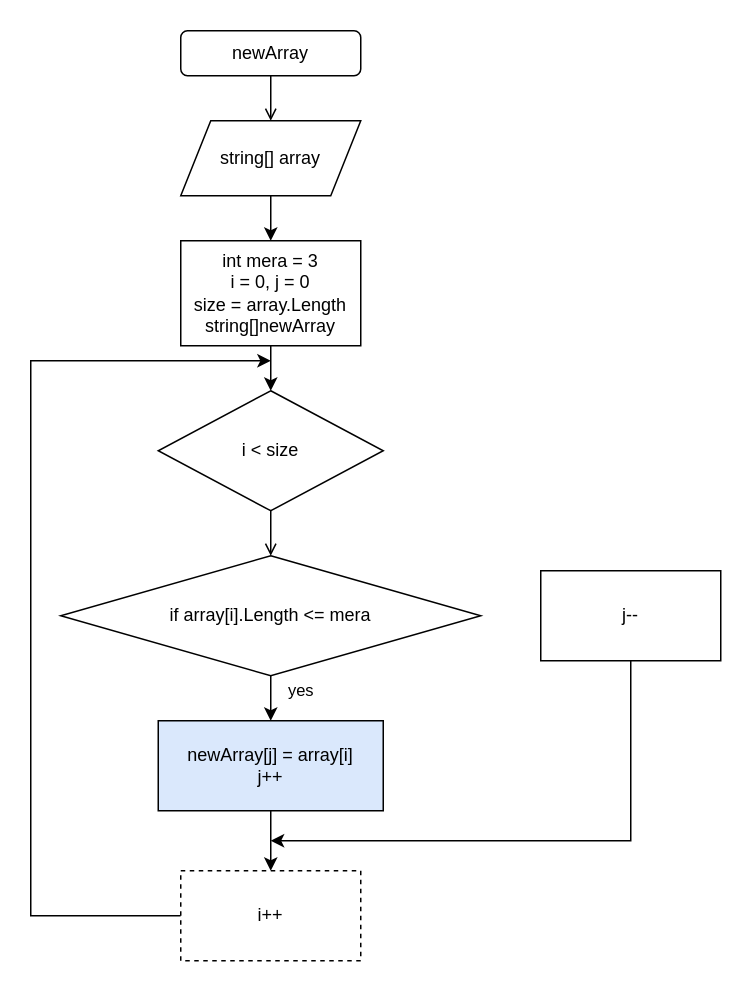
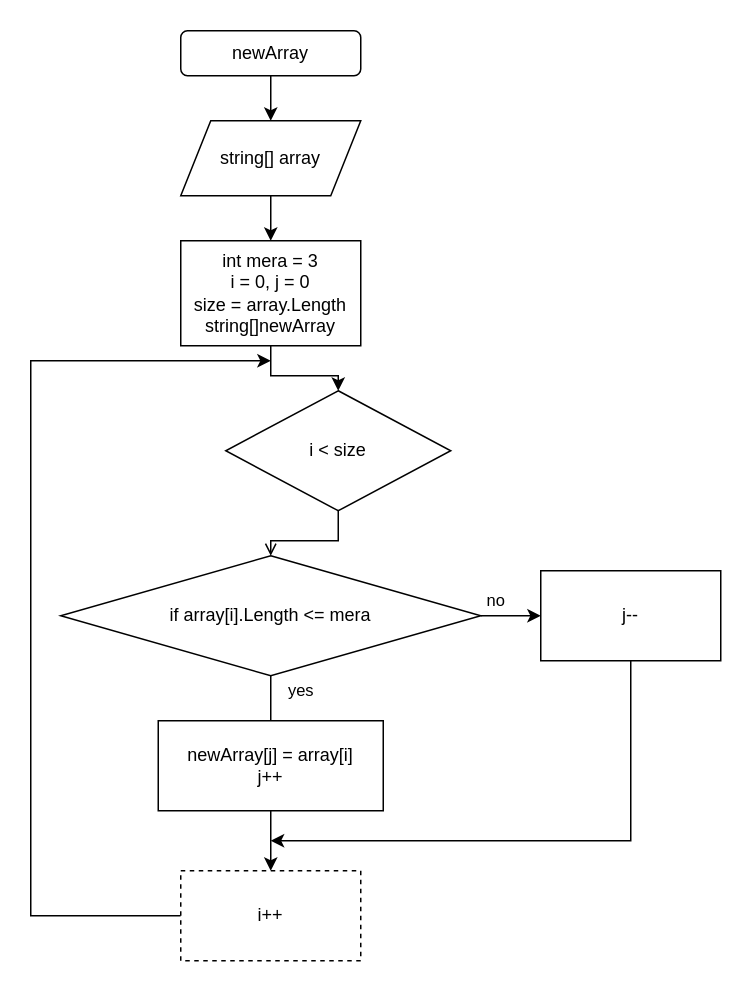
- <mxCell id="2" value="" style="edgeStyle=orthogonalEdgeStyle;rounded=0;orthogonalLoop=1;jettySize=auto;html=1;endArrow=open;" edge="1" parent="1" source="3" target="5"><mxGeometry relative="1" as="geometry" /></mxCell>
+ <mxCell id="2" value="" style="edgeStyle=orthogonalEdgeStyle;rounded=0;orthogonalLoop=1;jettySize=auto;html=1;" edge="1" parent="1" source="3" target="5"><mxGeometry relative="1" as="geometry" /></mxCell>
- <mxCell id="9" value="i &amp;lt; size" style="rhombus;whiteSpace=wrap;html=1;" vertex="1" parent="1"><mxGeometry x="105" y="260" width="150" height="80" as="geometry" /></mxCell>
+ <mxCell id="9" value="i &amp;lt; size" style="rhombus;whiteSpace=wrap;html=1;" vertex="1" parent="1"><mxGeometry x="150" y="260" width="150" height="80" as="geometry" /></mxCell>
+ <mxCell id="11" value="no" style="edgeStyle=orthogonalEdgeStyle;rounded=0;orthogonalLoop=1;jettySize=auto;html=1;" edge="1" parent="1" source="12" target="16"><mxGeometry x="-0.5" y="10" relative="1" as="geometry"><mxPoint as="offset" /></mxGeometry></mxCell>
- <mxCell id="10" value="yes" style="edgeStyle=orthogonalEdgeStyle;rounded=0;orthogonalLoop=1;jettySize=auto;html=1;" edge="1" parent="1" source="12" target="14"><mxGeometry x="0.2" y="20" relative="1" as="geometry"><mxPoint as="offset" /></mxGeometry></mxCell>
+ <mxCell id="10" value="yes" style="edgeStyle=orthogonalEdgeStyle;rounded=0;orthogonalLoop=1;jettySize=auto;html=1;endArrow=none;" edge="1" parent="1" source="12" target="14"><mxGeometry x="0.2" y="20" relative="1" as="geometry"><mxPoint as="offset" /></mxGeometry></mxCell>
- <mxCell id="14" value="newArray[j] = array[i]&lt;br&gt;j++" style="whiteSpace=wrap;html=1;fillColor=#dae8fc;" vertex="1" parent="1"><mxGeometry x="105" y="480" width="150" height="60" as="geometry" /></mxCell>
+ <mxCell id="14" value="newArray[j] = array[i]&lt;br&gt;j++" style="whiteSpace=wrap;html=1;" vertex="1" parent="1"><mxGeometry x="105" y="480" width="150" height="60" as="geometry" /></mxCell>
